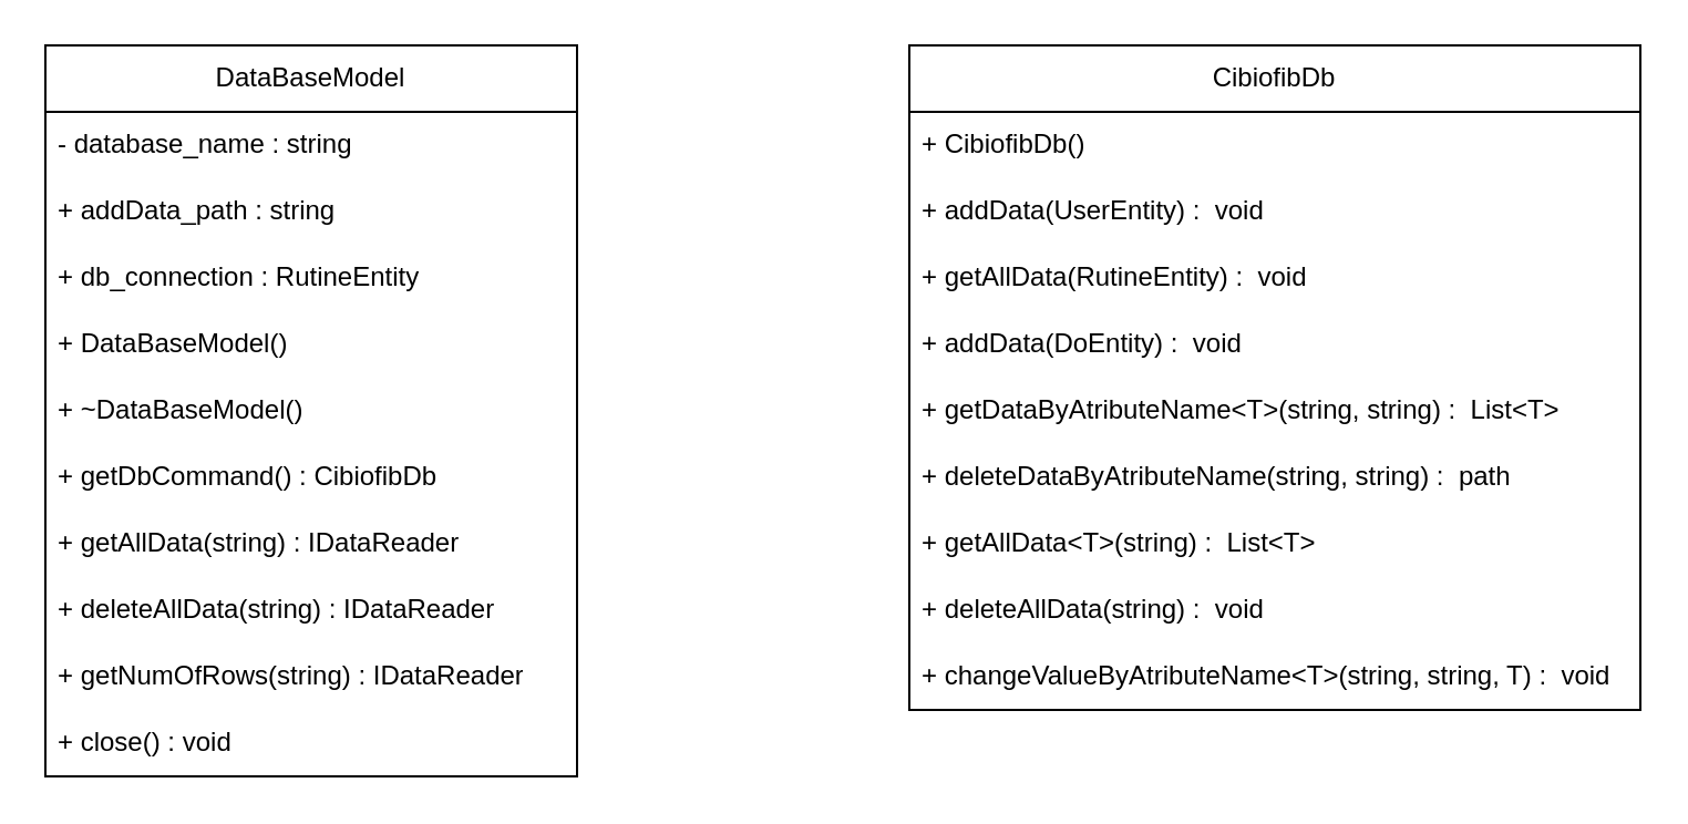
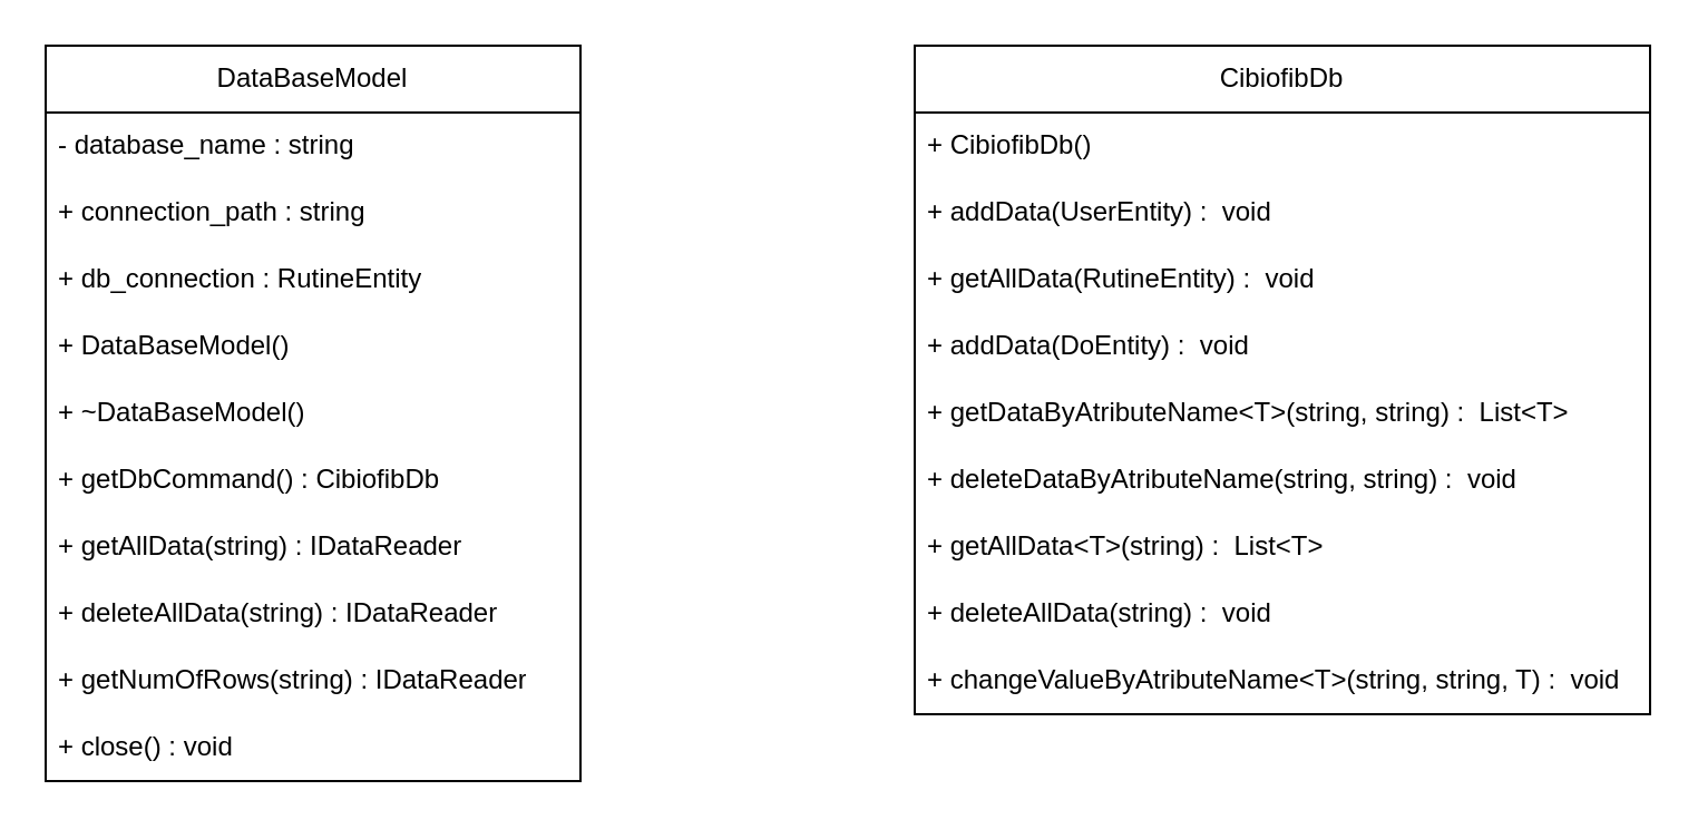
- <mxCell id="4" value="+ addData_path : string" style="text;strokeColor=none;fillColor=none;align=left;verticalAlign=middle;spacingLeft=4;spacingRight=4;overflow=hidden;points=[[0,0.5],[1,0.5]];portConstraint=eastwest;rotatable=0;whiteSpace=wrap;html=1;" parent="2" vertex="1"><mxGeometry y="60" width="240" height="30" as="geometry" /></mxCell>
+ <mxCell id="4" value="+ connection_path : string" style="text;strokeColor=none;fillColor=none;align=left;verticalAlign=middle;spacingLeft=4;spacingRight=4;overflow=hidden;points=[[0,0.5],[1,0.5]];portConstraint=eastwest;rotatable=0;whiteSpace=wrap;html=1;" parent="2" vertex="1"><mxGeometry y="60" width="240" height="30" as="geometry" /></mxCell>
- <mxCell id="19" value="+ deleteDataByAtributeName(string, string) :&amp;nbsp; path" style="text;strokeColor=none;fillColor=none;align=left;verticalAlign=middle;spacingLeft=4;spacingRight=4;overflow=hidden;points=[[0,0.5],[1,0.5]];portConstraint=eastwest;rotatable=0;whiteSpace=wrap;html=1;rounded=0;" vertex="1" parent="13"><mxGeometry y="180" width="330" height="30" as="geometry" /></mxCell>
+ <mxCell id="19" value="+ deleteDataByAtributeName(string, string) :&amp;nbsp; void" style="text;strokeColor=none;fillColor=none;align=left;verticalAlign=middle;spacingLeft=4;spacingRight=4;overflow=hidden;points=[[0,0.5],[1,0.5]];portConstraint=eastwest;rotatable=0;whiteSpace=wrap;html=1;rounded=0;" vertex="1" parent="13"><mxGeometry y="180" width="330" height="30" as="geometry" /></mxCell>
